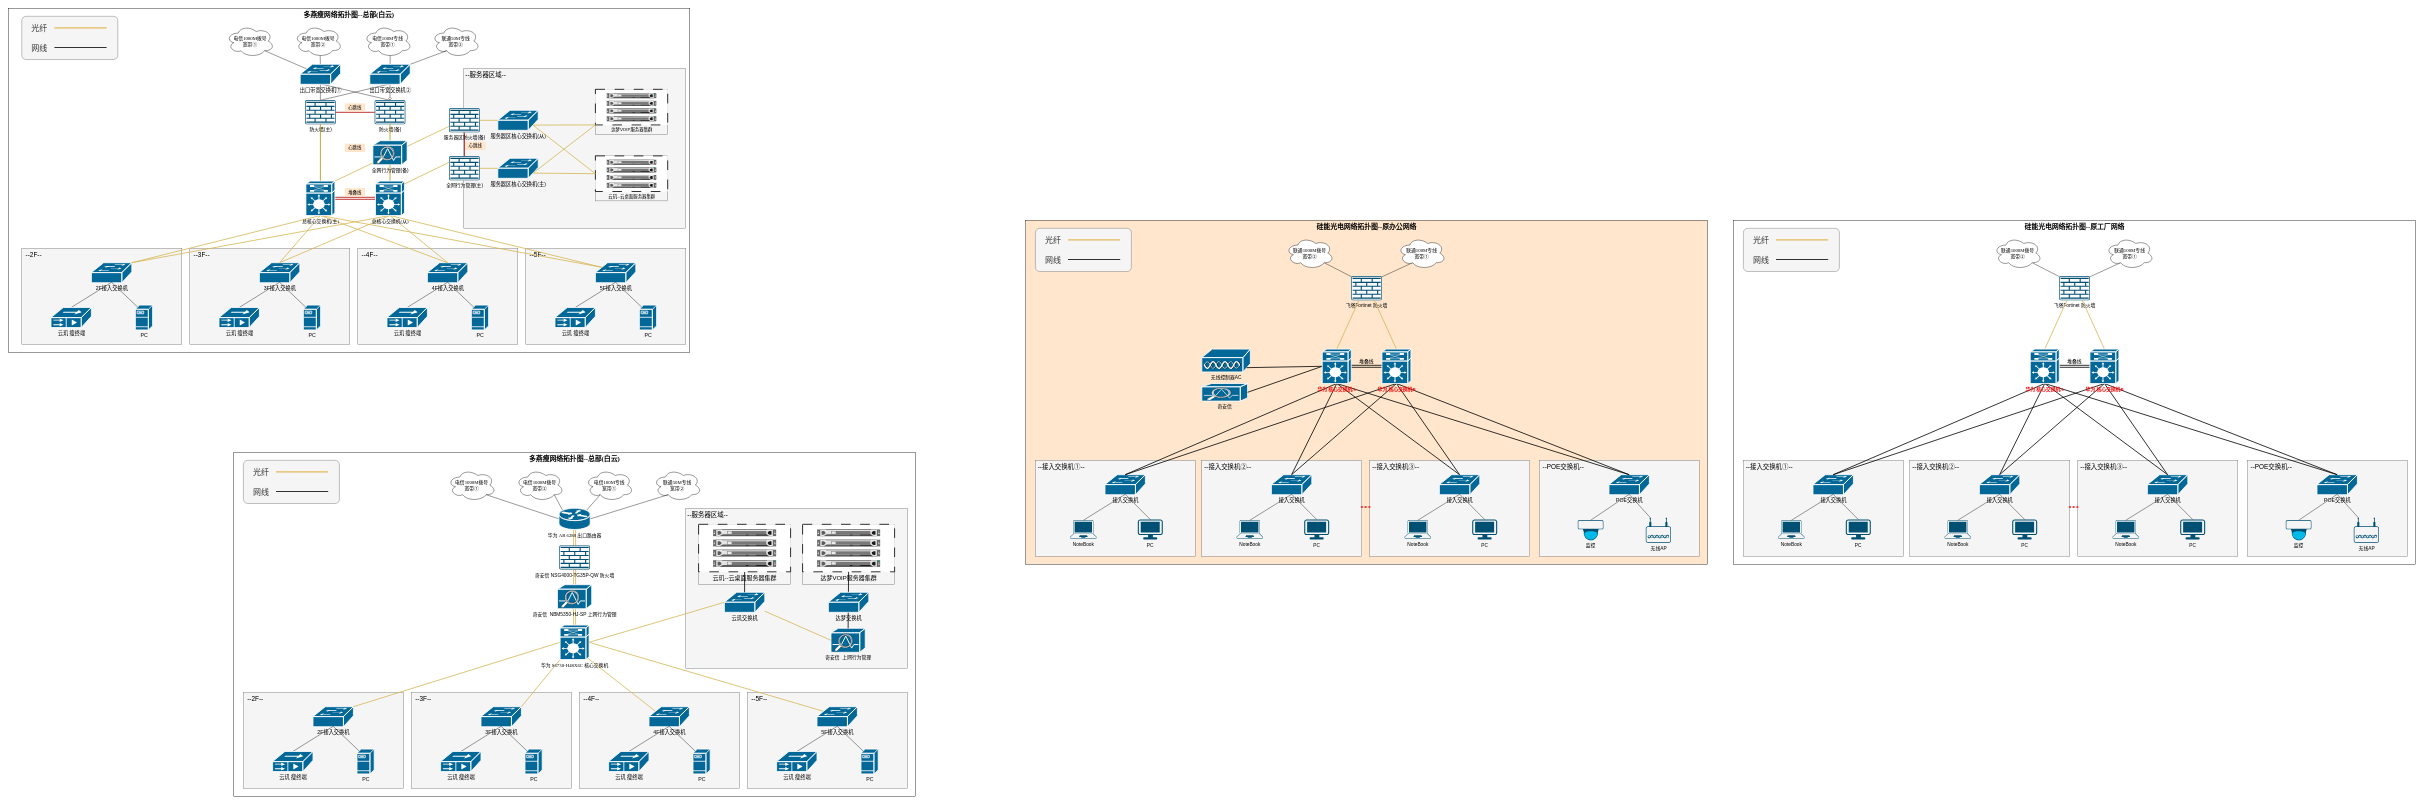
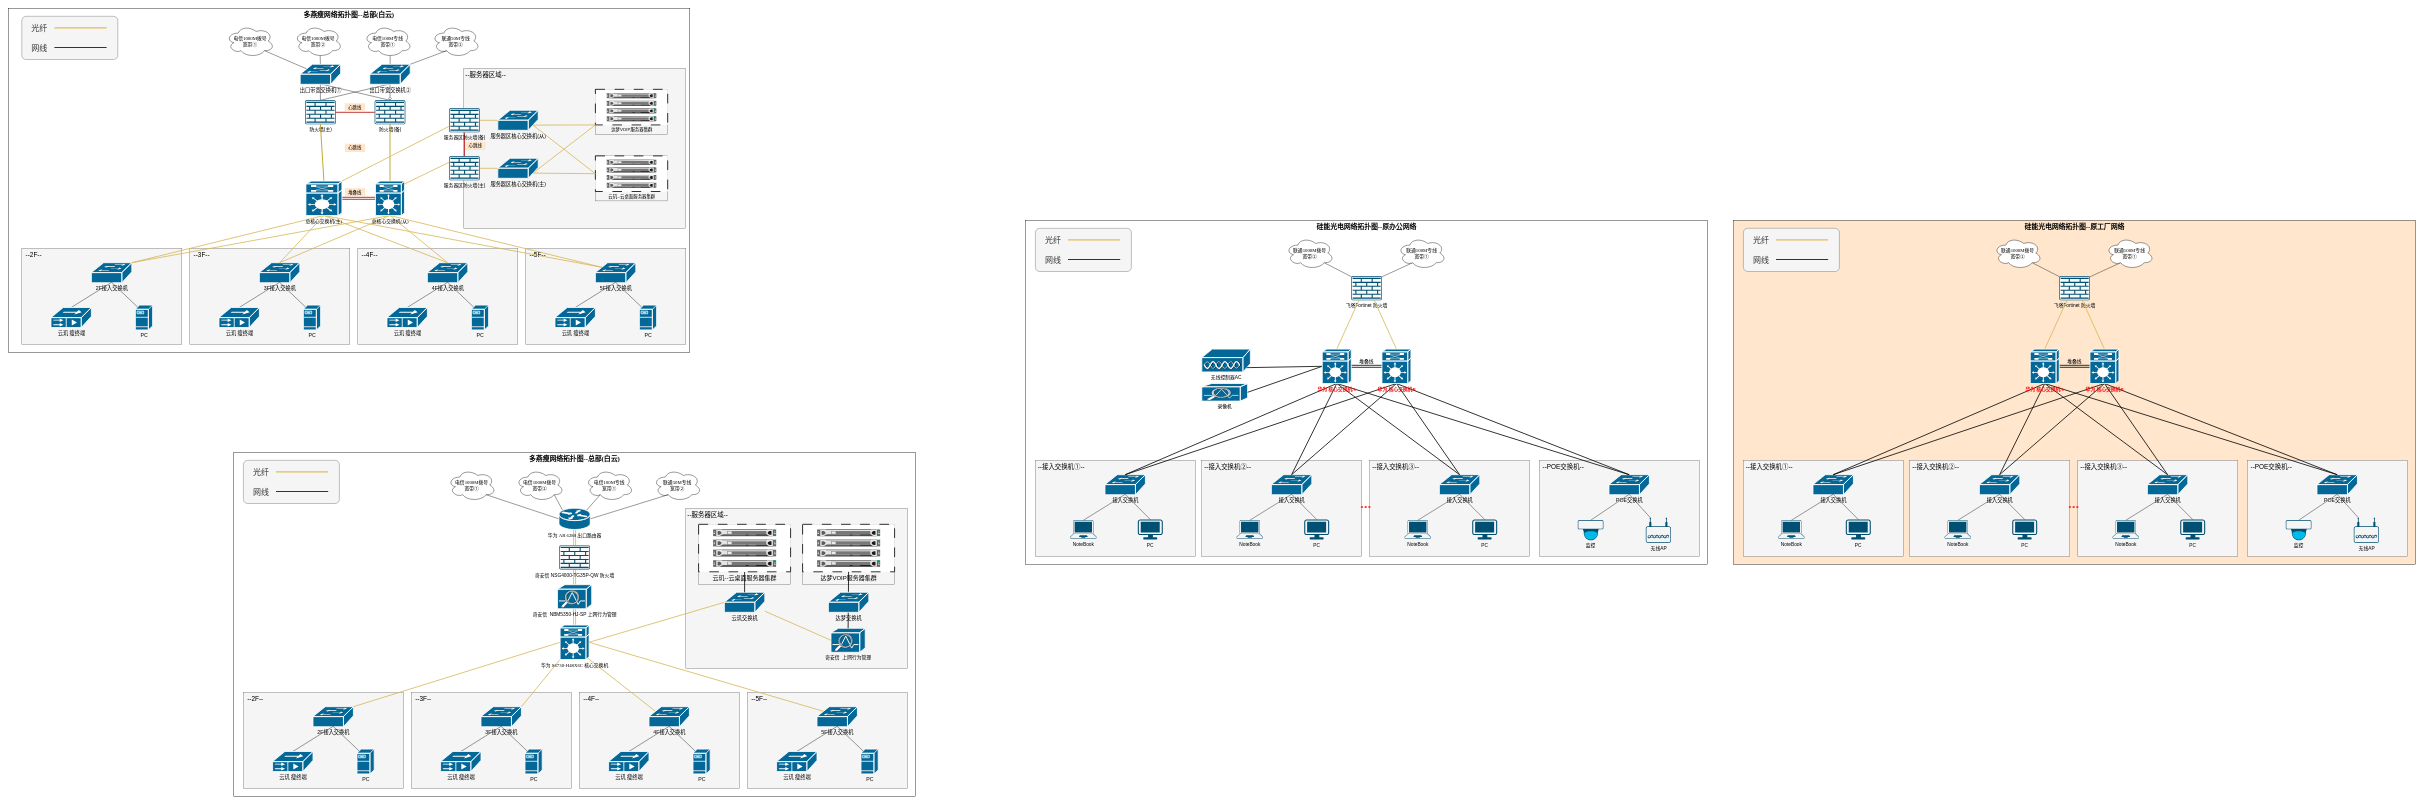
- <mxCell id="191" value="全网行为管理(备)" style="shape=mxgraph.cisco.misc.detector;sketch=0;html=1;pointerEvents=1;dashed=0;fillColor=#036897;strokeColor=#ffffff;strokeWidth=2;verticalLabelPosition=bottom;verticalAlign=top;align=center;outlineConnect=0;" parent="1" vertex="1"><mxGeometry x="931.72" y="351" width="85.56" height="60" as="geometry" /></mxCell>
- <mxCell id="164" value="全网行为管理(主)" style="sketch=0;points=[[0.015,0.015,0],[0.985,0.015,0],[0.985,0.985,0],[0.015,0.985,0],[0.25,0,0],[0.5,0,0],[0.75,0,0],[1,0.25,0],[1,0.5,0],[1,0.75,0],[0.75,1,0],[0.5,1,0],[0.25,1,0],[0,0.75,0],[0,0.5,0],[0,0.25,0]];verticalLabelPosition=bottom;html=1;verticalAlign=top;aspect=fixed;align=center;pointerEvents=1;shape=mxgraph.cisco19.rect;prIcon=firewall;fillColor=#FAFAFA;strokeColor=#005073;" parent="158" vertex="1"><mxGeometry x="-36.8" y="220" width="76.8" height="60" as="geometry" /></mxCell>
+ <mxCell id="164" value="服务器区防火墙(主)" style="sketch=0;points=[[0.015,0.015,0],[0.985,0.015,0],[0.985,0.985,0],[0.015,0.985,0],[0.25,0,0],[0.5,0,0],[0.75,0,0],[1,0.25,0],[1,0.5,0],[1,0.75,0],[0.75,1,0],[0.5,1,0],[0.25,1,0],[0,0.75,0],[0,0.5,0],[0,0.25,0]];verticalLabelPosition=bottom;html=1;verticalAlign=top;aspect=fixed;align=center;pointerEvents=1;shape=mxgraph.cisco19.rect;prIcon=firewall;fillColor=#FAFAFA;strokeColor=#005073;" parent="158" vertex="1"><mxGeometry x="-36.8" y="220" width="76.8" height="60" as="geometry" /></mxCell>
- <mxCell id="156" value="总核心交换机(主)" style="shape=mxgraph.cisco.misc.route_switch_processor;html=1;dashed=0;fillColor=#036897;strokeColor=#ffffff;strokeWidth=2;verticalLabelPosition=bottom;verticalAlign=top;rounded=0;shadow=0;comic=0;fontFamily=Verdana;fontSize=12;" parent="1" vertex="1"><mxGeometry x="764.3" y="452" width="72.4" height="86" as="geometry" /></mxCell>
+ <mxCell id="156" value="总核心交换机(主)" style="shape=mxgraph.cisco.misc.route_switch_processor;html=1;dashed=0;fillColor=#036897;strokeColor=#ffffff;strokeWidth=2;verticalLabelPosition=bottom;verticalAlign=top;rounded=0;shadow=0;comic=0;fontFamily=Verdana;fontSize=12;" parent="1" vertex="1"><mxGeometry x="764.3" y="452" width="90" height="86" as="geometry" /></mxCell>
- <mxCell id="192" value="&lt;font style=&quot;font-size: 17px;&quot;&gt;硅能光电网络拓扑图--原办公网络&lt;/font&gt;" style="whiteSpace=wrap;html=1;rounded=0;shadow=0;comic=0;strokeWidth=1;fontFamily=Verdana;fontSize=14;verticalAlign=top;fontStyle=1;fillColor=#ffe6cc;" vertex="1" parent="1"><mxGeometry x="2564" y="550" width="1704" height="860" as="geometry" /></mxCell>
+ <mxCell id="192" value="&lt;font style=&quot;font-size: 17px;&quot;&gt;硅能光电网络拓扑图--原办公网络&lt;/font&gt;" style="whiteSpace=wrap;html=1;rounded=0;shadow=0;comic=0;strokeWidth=1;fontFamily=Verdana;fontSize=14;verticalAlign=top;fontStyle=1;" vertex="1" parent="1"><mxGeometry x="2564" y="550" width="1704" height="860" as="geometry" /></mxCell>
- <mxCell id="250" value="&lt;font style=&quot;font-size: 17px;&quot;&gt;硅能光电网络拓扑图--原工厂网络&lt;/font&gt;" style="whiteSpace=wrap;html=1;rounded=0;shadow=0;comic=0;strokeWidth=1;fontFamily=Verdana;fontSize=14;verticalAlign=top;fontStyle=1;" vertex="1" parent="1"><mxGeometry x="4334" y="550" width="1704" height="860" as="geometry" /></mxCell>
+ <mxCell id="250" value="&lt;font style=&quot;font-size: 17px;&quot;&gt;硅能光电网络拓扑图--原工厂网络&lt;/font&gt;" style="whiteSpace=wrap;html=1;rounded=0;shadow=0;comic=0;strokeWidth=1;fontFamily=Verdana;fontSize=14;verticalAlign=top;fontStyle=1;fillColor=#ffe6cc;" vertex="1" parent="1"><mxGeometry x="4334" y="550" width="1704" height="860" as="geometry" /></mxCell>
- <mxCell id="246" value="奇安信" style="shape=mxgraph.cisco.misc.detector;sketch=0;html=1;pointerEvents=1;dashed=0;fillColor=#036897;strokeColor=#ffffff;strokeWidth=2;verticalLabelPosition=bottom;verticalAlign=top;align=center;outlineConnect=0;" vertex="1" parent="1"><mxGeometry x="3004" y="958" width="114.5" height="44" as="geometry" /></mxCell>
+ <mxCell id="246" value="录像机" style="shape=mxgraph.cisco.misc.detector;sketch=0;html=1;pointerEvents=1;dashed=0;fillColor=#036897;strokeColor=#ffffff;strokeWidth=2;verticalLabelPosition=bottom;verticalAlign=top;align=center;outlineConnect=0;" vertex="1" parent="1"><mxGeometry x="3004" y="958" width="114.5" height="44" as="geometry" /></mxCell>
